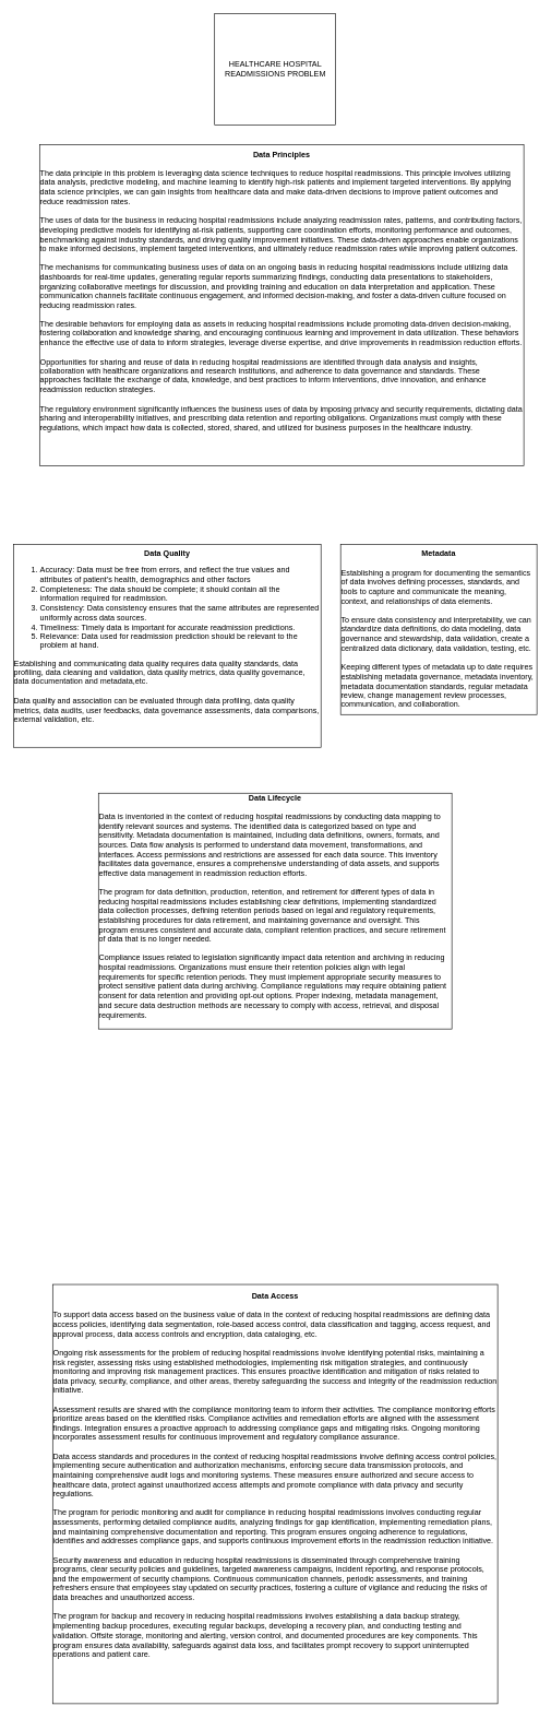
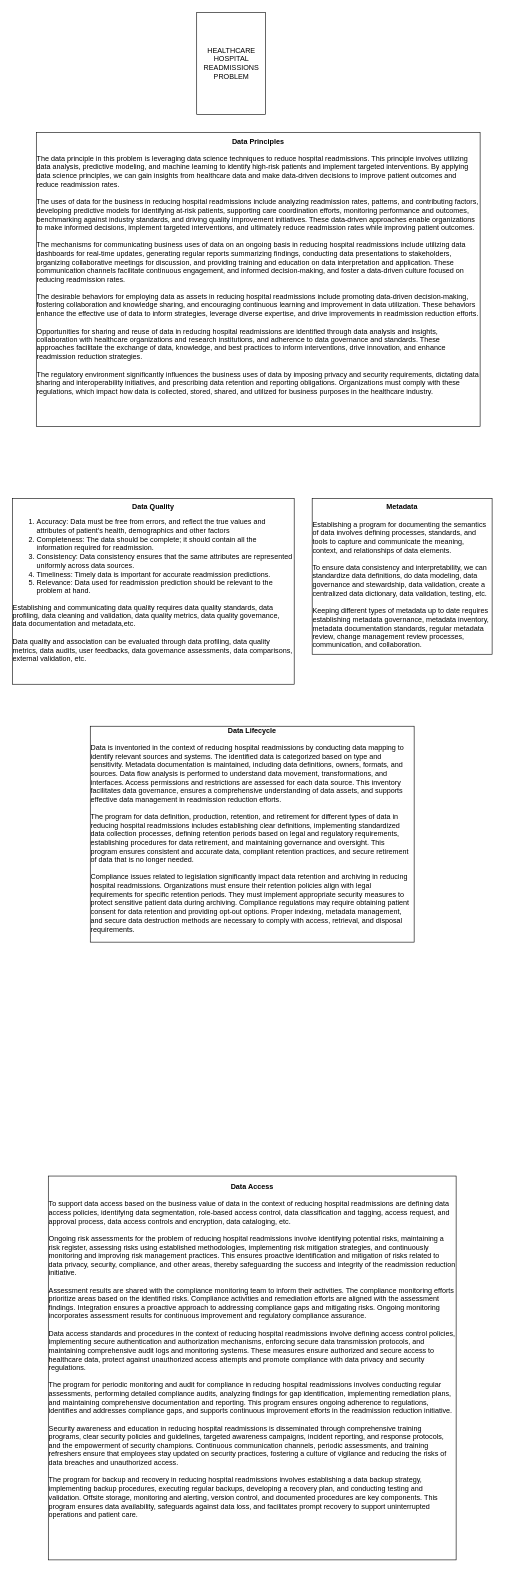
- <mxCell id="2" value="HEALTHCARE HOSPITAL READMISSIONS PROBLEM" style="rounded=0;whiteSpace=wrap;html=1;" vertex="1" parent="1"><mxGeometry x="327.5" y="20" width="185" height="170" as="geometry" /></mxCell>
+ <mxCell id="2" value="HEALTHCARE HOSPITAL READMISSIONS PROBLEM" style="rounded=0;whiteSpace=wrap;html=1;" vertex="1" parent="1"><mxGeometry x="327.5" y="20" width="115" height="170" as="geometry" /></mxCell>
